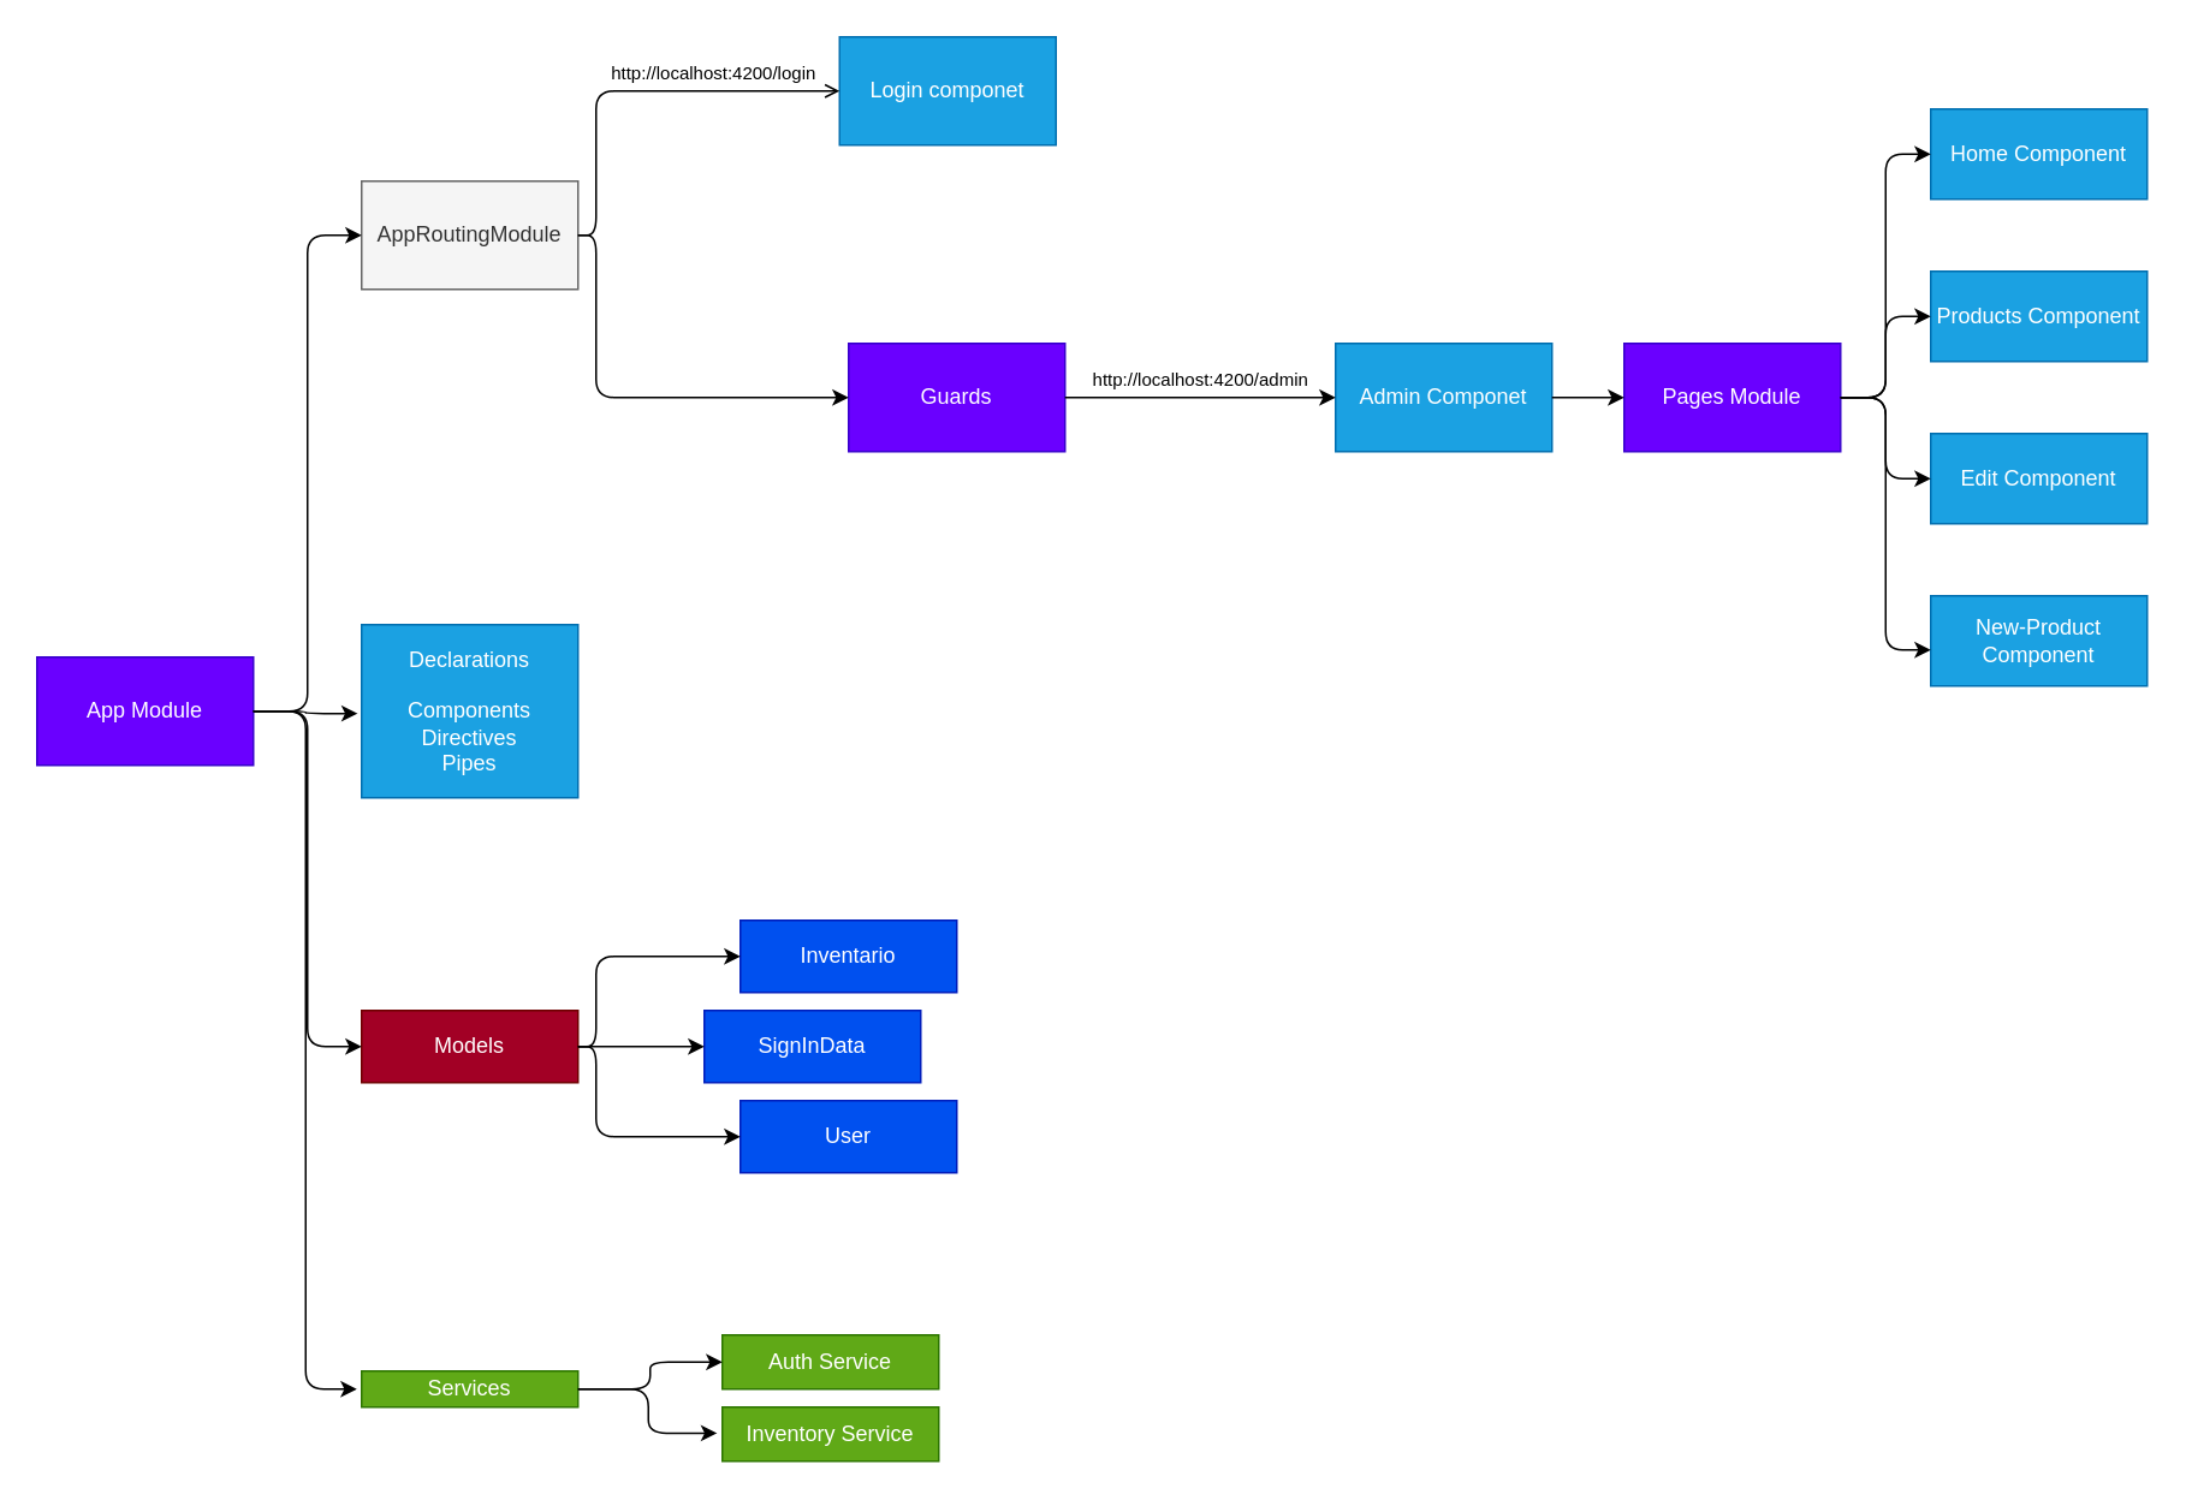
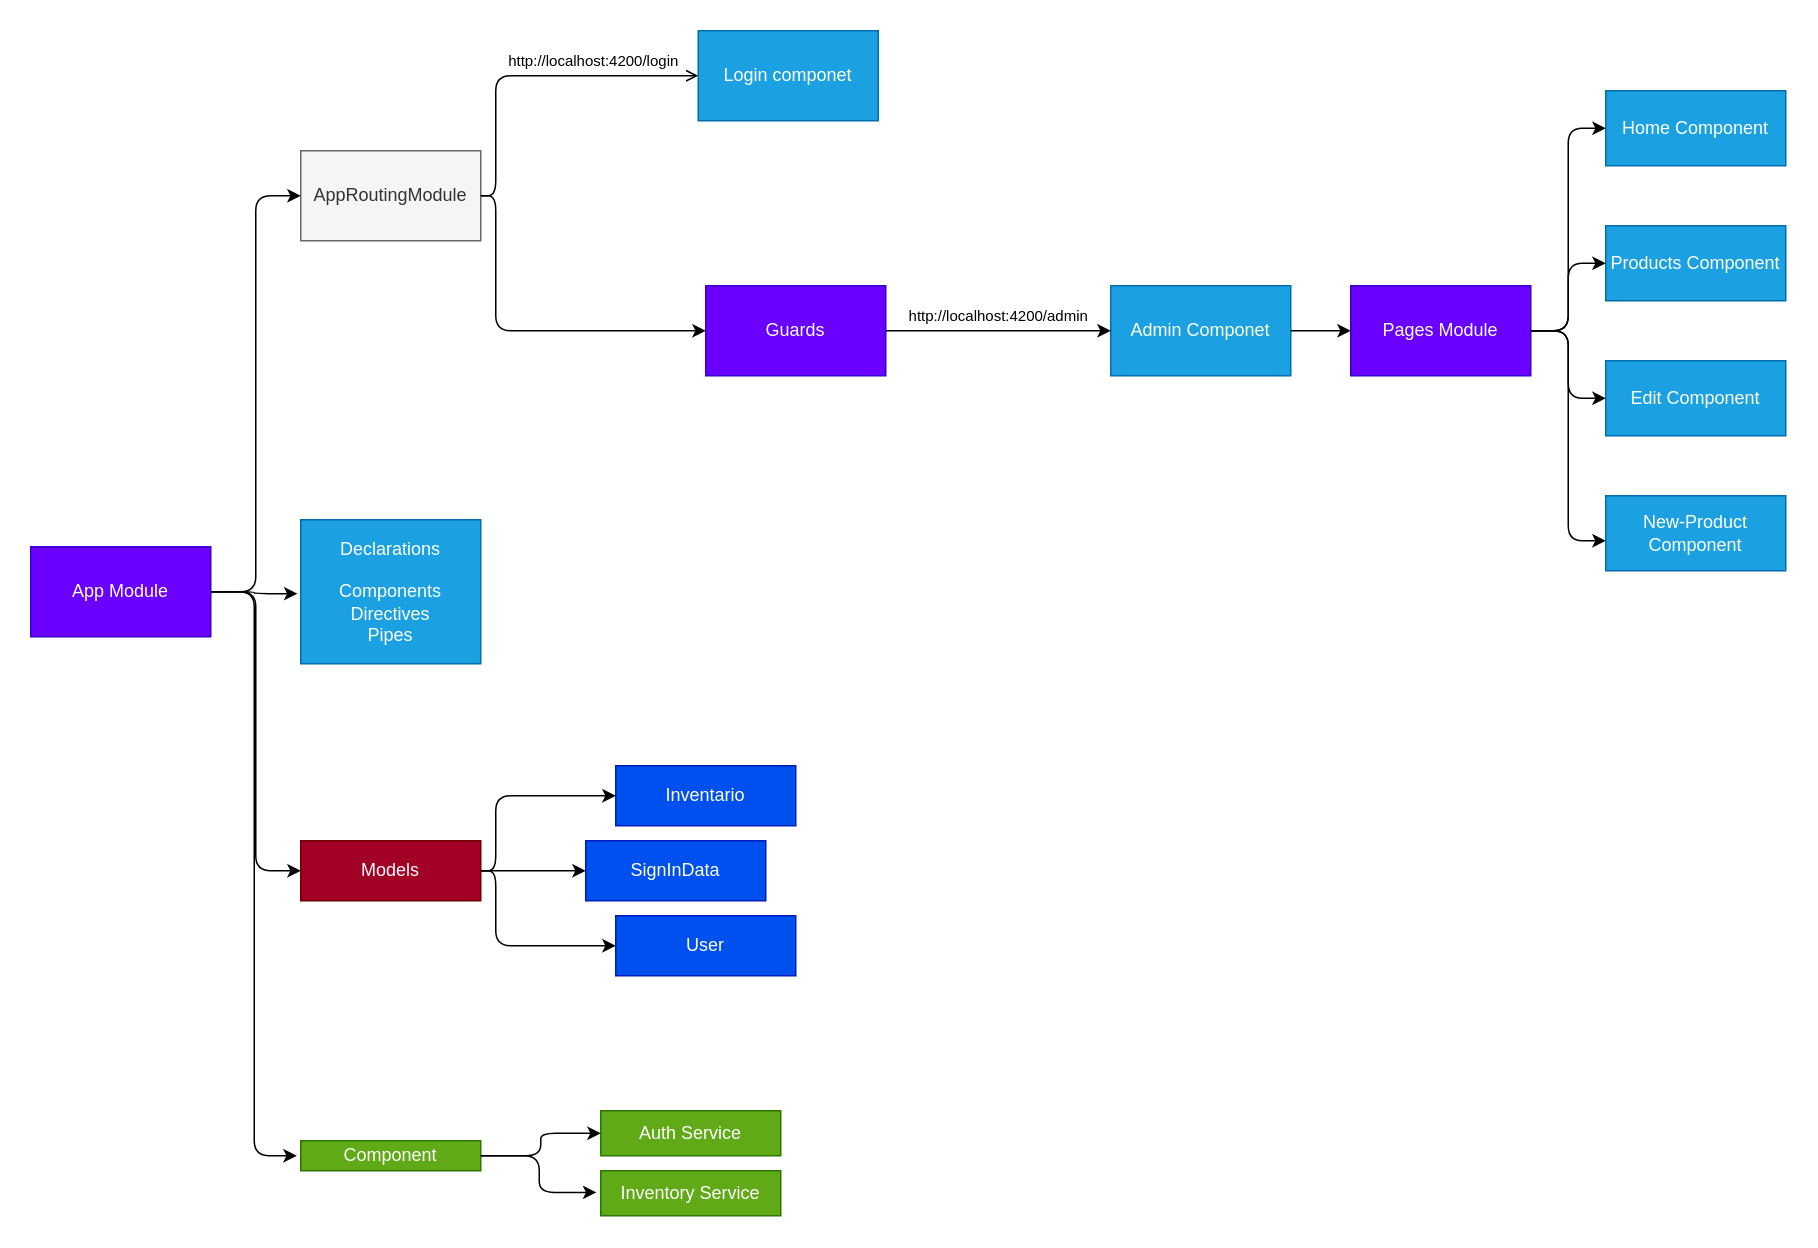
- <mxCell id="3" value="Services" style="whiteSpace=wrap;html=1;fillColor=#60a917;strokeColor=#2D7600;fontColor=#ffffff;rounded=0;" vertex="1" parent="1"><mxGeometry x="200" y="760" width="120" height="20" as="geometry" /></mxCell>
+ <mxCell id="3" value="Component" style="whiteSpace=wrap;html=1;fillColor=#60a917;strokeColor=#2D7600;fontColor=#ffffff;rounded=0;" vertex="1" parent="1"><mxGeometry x="200" y="760" width="120" height="20" as="geometry" /></mxCell>
